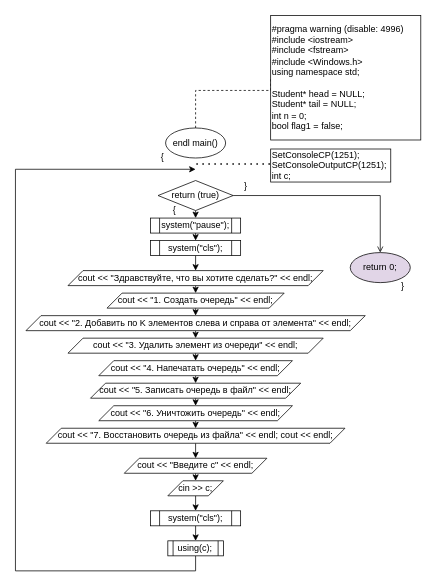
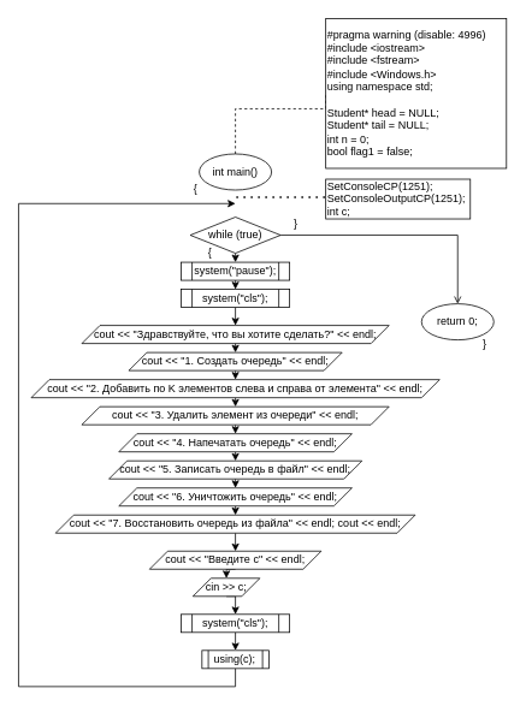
- <mxCell id="3" value="endl main()" style="ellipse;whiteSpace=wrap;html=1;" parent="1" vertex="1"><mxGeometry x="220" y="170" width="80" height="40" as="geometry" /></mxCell>
+ <mxCell id="3" value="int main()" style="ellipse;whiteSpace=wrap;html=1;" parent="1" vertex="1"><mxGeometry x="220" y="170" width="80" height="40" as="geometry" /></mxCell>
- <mxCell id="7" value="return (true)" style="rhombus;whiteSpace=wrap;html=1;" parent="1" vertex="1"><mxGeometry x="210" y="240" width="100" height="40" as="geometry" /></mxCell>
+ <mxCell id="7" value="while (true)" style="rhombus;whiteSpace=wrap;html=1;" parent="1" vertex="1"><mxGeometry x="210" y="240" width="100" height="40" as="geometry" /></mxCell>
- <mxCell id="41" value="return 0;" style="ellipse;whiteSpace=wrap;html=1;fillColor=#e1d5e7;" parent="1" vertex="1"><mxGeometry x="466" y="336" width="80" height="40" as="geometry" /></mxCell>
+ <mxCell id="41" value="return 0;" style="ellipse;whiteSpace=wrap;html=1;" parent="1" vertex="1"><mxGeometry x="466" y="336" width="80" height="40" as="geometry" /></mxCell>
- <mxCell id="33" value="&lt;div&gt;&#09;&#09;cin &amp;gt;&amp;gt; c;&lt;/div&gt;" style="shape=parallelogram;perimeter=parallelogramPerimeter;whiteSpace=wrap;html=1;fixedSize=1;" parent="1" vertex="1"><mxGeometry x="223" y="640" width="74" height="20" as="geometry" /></mxCell>
+ <mxCell id="33" value="&lt;div&gt;&#09;&#09;cin &amp;gt;&amp;gt; c;&lt;/div&gt;" style="shape=parallelogram;perimeter=parallelogramPerimeter;whiteSpace=wrap;html=1;fixedSize=1;" parent="1" vertex="1"><mxGeometry x="213" y="640" width="74" height="20" as="geometry" /></mxCell>
